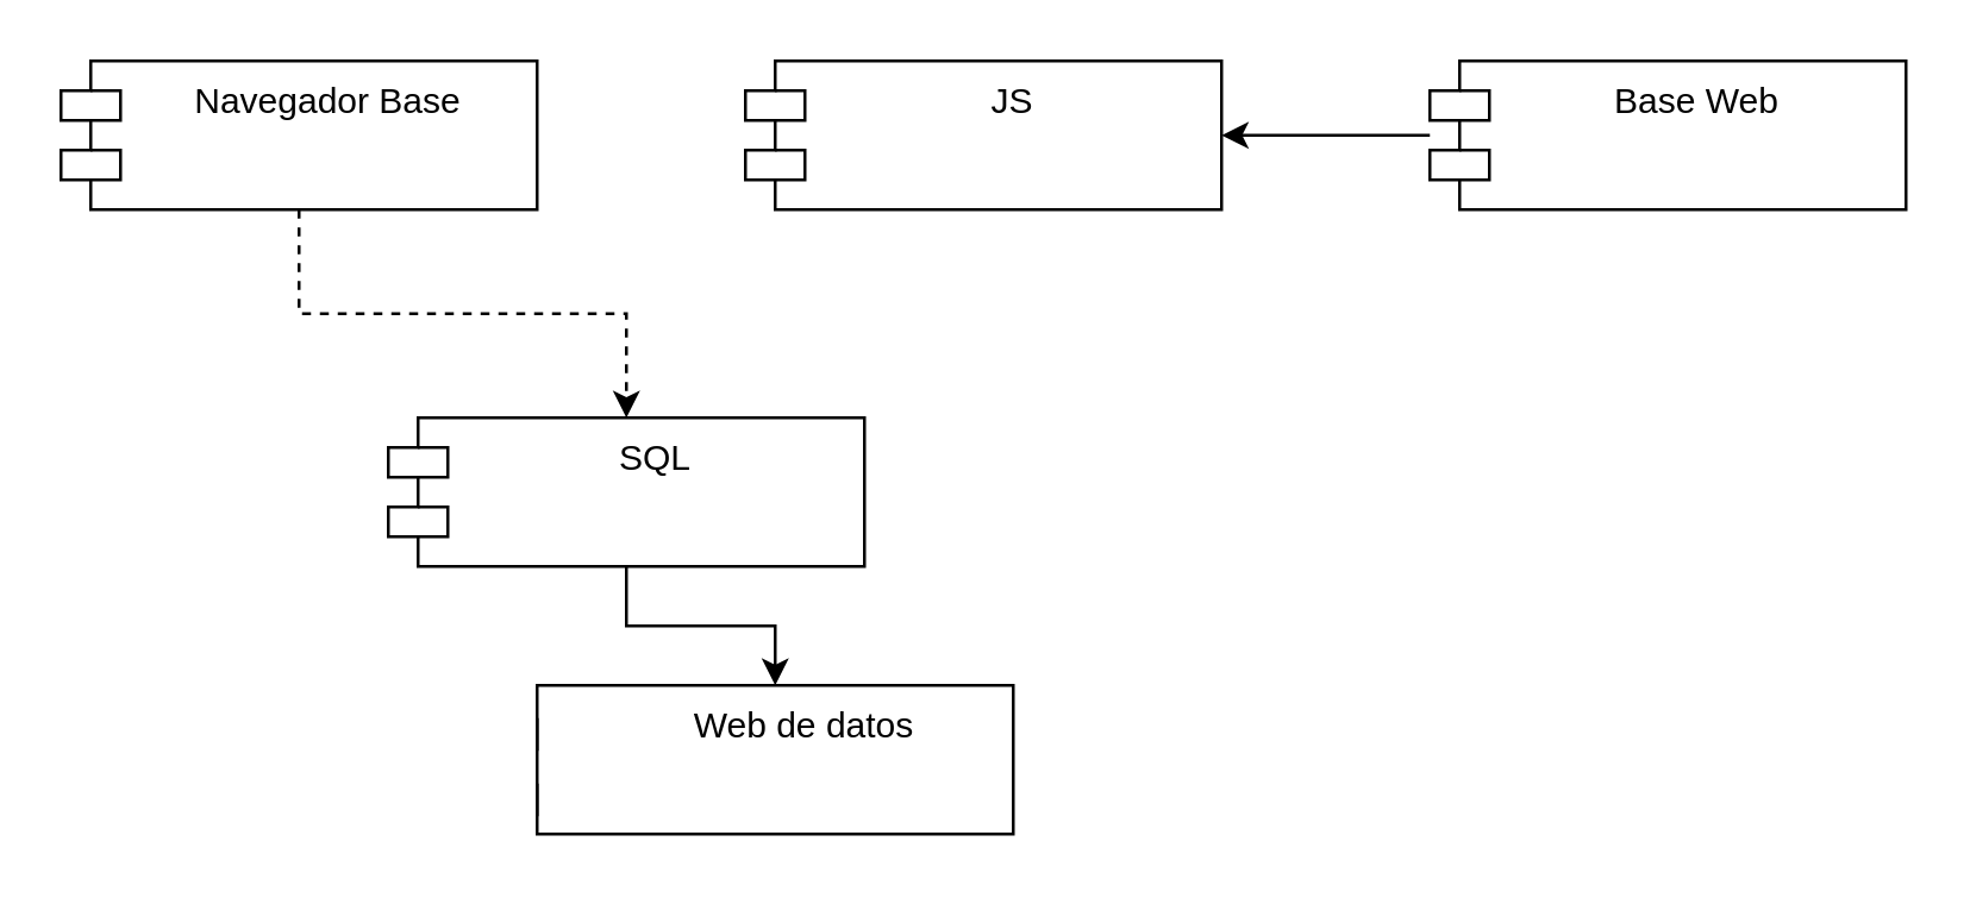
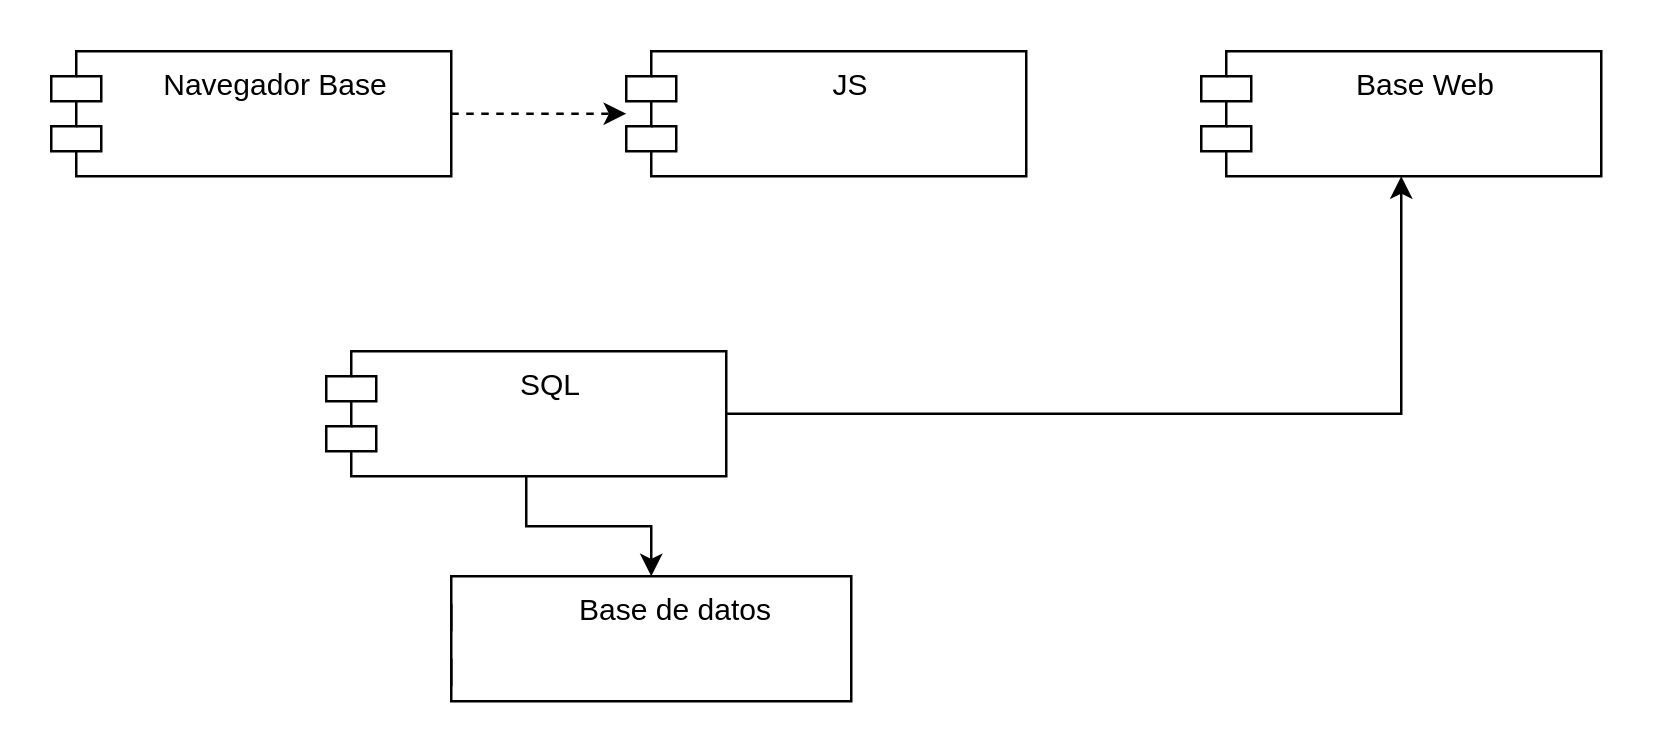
- <mxCell id="4" value="" style="edgeStyle=orthogonalEdgeStyle;rounded=0;orthogonalLoop=1;jettySize=auto;html=1;" parent="1" source="5" target="9" edge="1"><mxGeometry relative="1" as="geometry" /></mxCell>
- <mxCell id="2" value="" style="edgeStyle=orthogonalEdgeStyle;rounded=0;orthogonalLoop=1;jettySize=auto;html=1;dashed=1;" parent="1" source="3" target="8" edge="1"><mxGeometry relative="1" as="geometry" /></mxCell>
+ <mxCell id="2" value="" style="edgeStyle=orthogonalEdgeStyle;rounded=0;orthogonalLoop=1;jettySize=auto;html=1;dashed=1;" parent="1" source="3" target="9" edge="1"><mxGeometry relative="1" as="geometry" /></mxCell>
+ <mxCell id="7" style="edgeStyle=orthogonalEdgeStyle;rounded=0;orthogonalLoop=1;jettySize=auto;html=1;entryX=0.5;entryY=1;entryDx=0;entryDy=0;" parent="1" source="8" target="5" edge="1"><mxGeometry relative="1" as="geometry" /></mxCell>
- <mxCell id="10" value="Web de datos" style="shape=module;align=left;spacingLeft=20;align=center;verticalAlign=top;jettyWidth=0;jettyHeight=11;" parent="1" vertex="1"><mxGeometry x="180" y="230" width="160" height="50" as="geometry" /></mxCell>
+ <mxCell id="10" value="Base de datos" style="shape=module;align=left;spacingLeft=20;align=center;verticalAlign=top;jettyWidth=0;jettyHeight=11;" parent="1" vertex="1"><mxGeometry x="180" y="230" width="160" height="50" as="geometry" /></mxCell>
